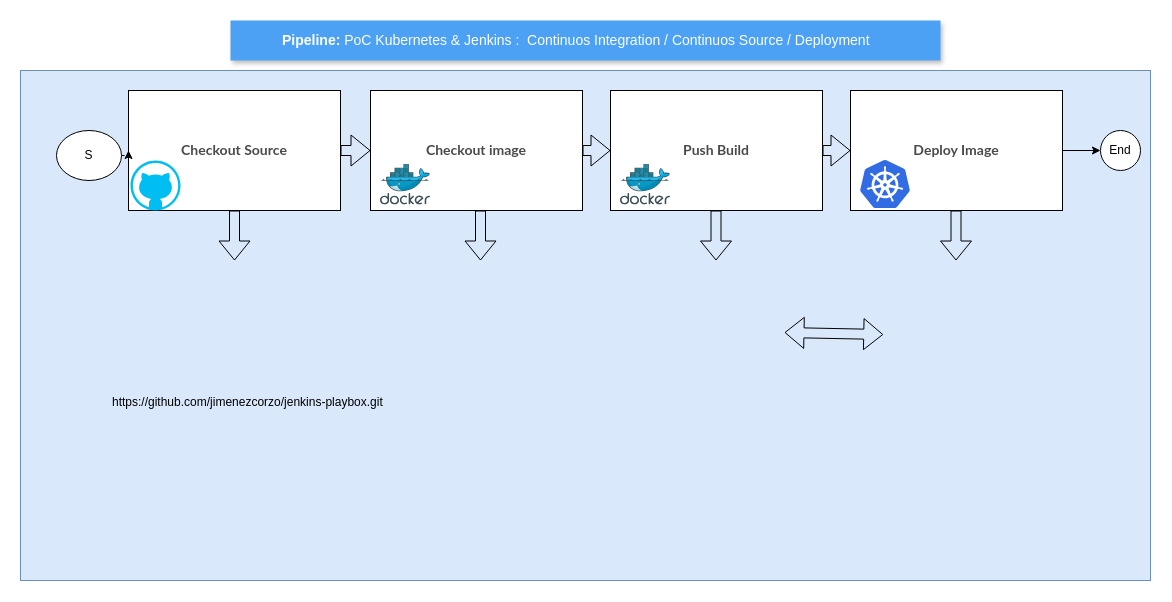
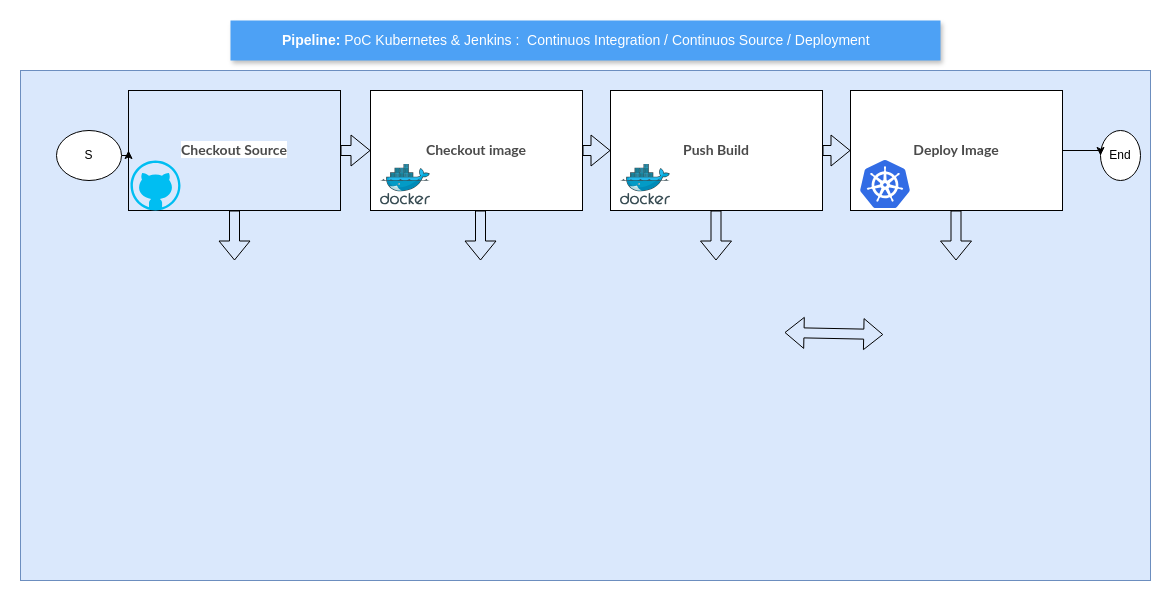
- <mxCell id="3" value="&lt;span style=&quot;color: rgb(74 , 74 , 74) ; font-family: &amp;#34;latolatinweb&amp;#34; , &amp;#34;lato&amp;#34; , &amp;#34;helvetica neue&amp;#34; , &amp;#34;helvetica&amp;#34; , &amp;#34;arial&amp;#34; , sans-serif ; font-size: 14px ; background-color: rgb(255 , 255 , 255)&quot;&gt;&lt;b&gt;Checkout Source&lt;/b&gt;&lt;/span&gt;" style="rounded=0;whiteSpace=wrap;html=1;" vertex="1" parent="1"><mxGeometry x="128" y="90" width="212" height="120" as="geometry" /></mxCell>
+ <mxCell id="3" value="&lt;span style=&quot;color: rgb(74 , 74 , 74) ; font-family: &amp;#34;latolatinweb&amp;#34; , &amp;#34;lato&amp;#34; , &amp;#34;helvetica neue&amp;#34; , &amp;#34;helvetica&amp;#34; , &amp;#34;arial&amp;#34; , sans-serif ; font-size: 14px ; background-color: rgb(255 , 255 , 255)&quot;&gt;&lt;b&gt;Checkout Source&lt;/b&gt;&lt;/span&gt;" style="rounded=0;whiteSpace=wrap;html=1;fillColor=#dae8fc;" vertex="1" parent="1"><mxGeometry x="128" y="90" width="212" height="120" as="geometry" /></mxCell>
- <mxCell id="15" value="End" style="ellipse;whiteSpace=wrap;html=1;aspect=fixed;" vertex="1" parent="1"><mxGeometry x="1100" y="130" width="40" height="40" as="geometry" /></mxCell>
+ <mxCell id="15" value="End" style="ellipse;whiteSpace=wrap;html=1;aspect=fixed;" vertex="1" parent="1"><mxGeometry x="1100" y="130" width="40" height="50" as="geometry" /></mxCell>
- <mxCell id="13" style="edgeStyle=orthogonalEdgeStyle;rounded=0;orthogonalLoop=1;jettySize=auto;html=1;exitX=1;exitY=0.5;exitDx=0;exitDy=0;entryX=0;entryY=0.5;entryDx=0;entryDy=0;dashed=1;" edge="1" parent="1" source="14" target="3"><mxGeometry relative="1" as="geometry" /></mxCell>
+ <mxCell id="13" style="edgeStyle=orthogonalEdgeStyle;rounded=0;orthogonalLoop=1;jettySize=auto;html=1;exitX=1;exitY=0.5;exitDx=0;exitDy=0;entryX=0;entryY=0.5;entryDx=0;entryDy=0;" edge="1" parent="1" source="14" target="3"><mxGeometry relative="1" as="geometry" /></mxCell>
- <mxCell id="17" value="https://github.com/jimenezcorzo/jenkins-playbox.git" style="text;whiteSpace=wrap;html=1;" vertex="1" parent="1"><mxGeometry x="110" y="388" width="300" height="30" as="geometry" /></mxCell>
